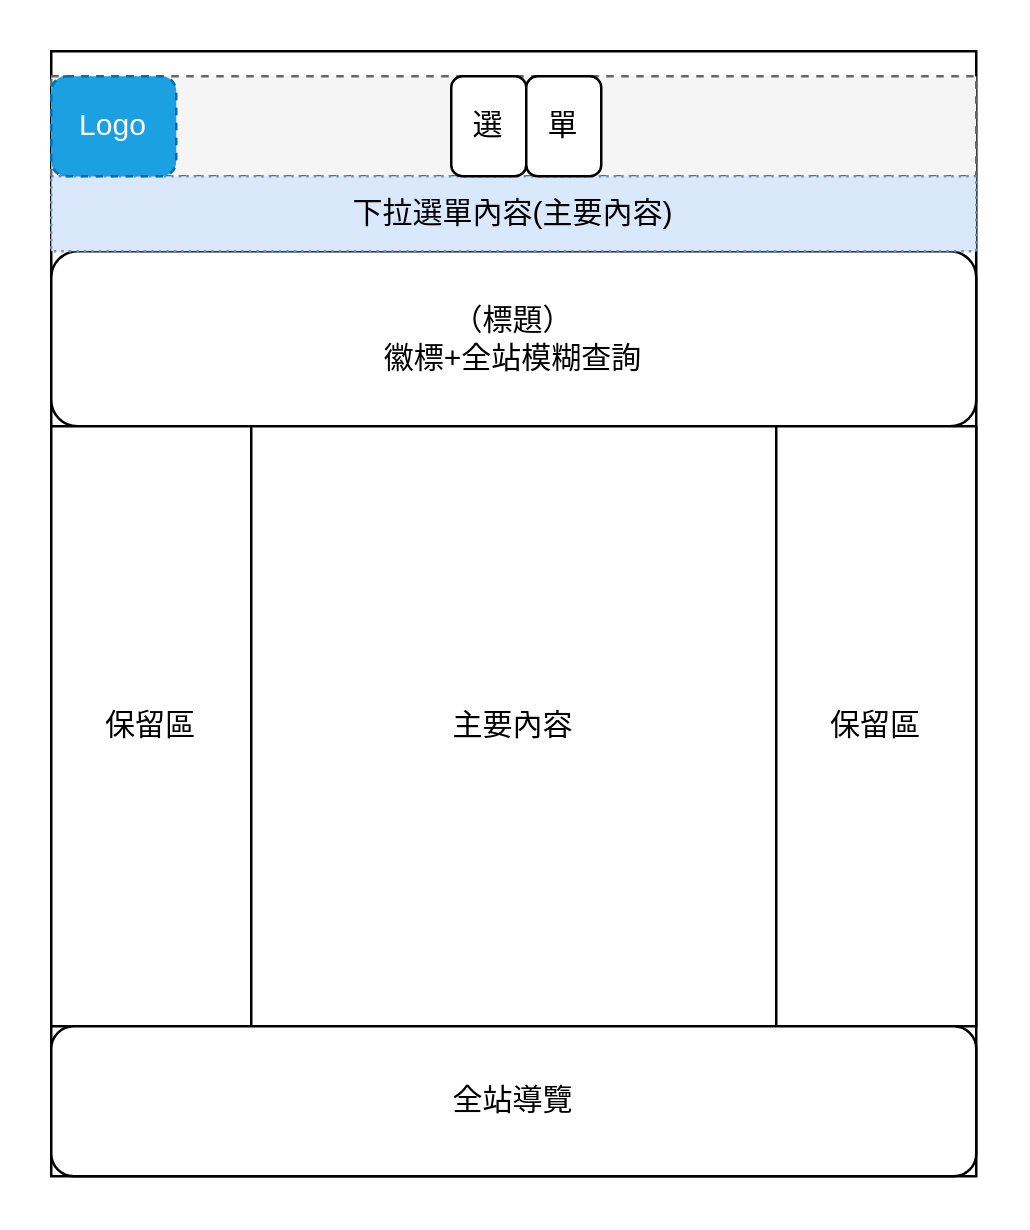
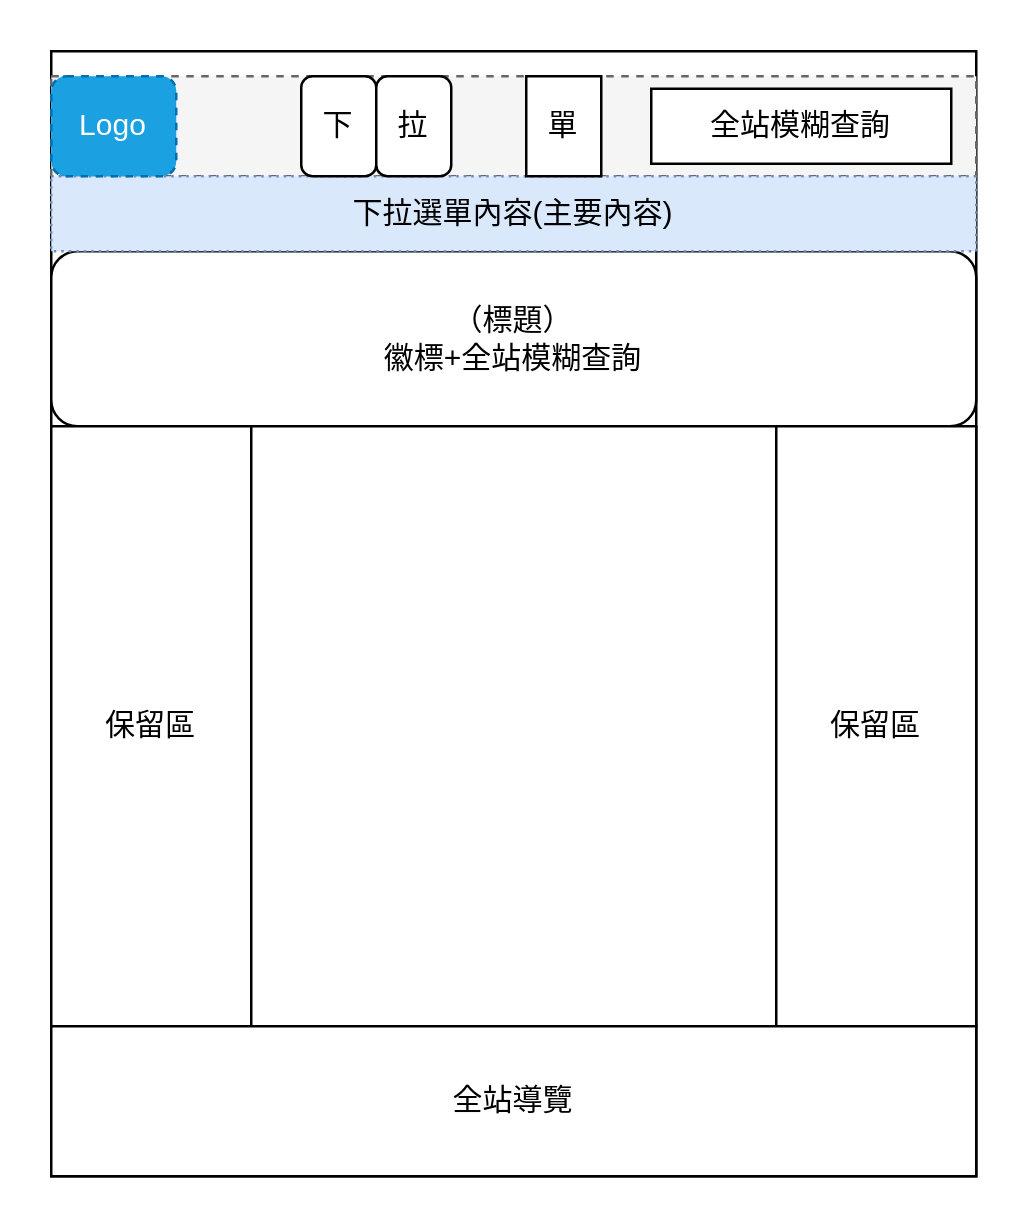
+ <mxCell id="7" value="下" style="rounded=1;whiteSpace=wrap;html=1;" vertex="1" parent="1"><mxGeometry x="120" y="30" width="30" height="40" as="geometry" /></mxCell>
+ <mxCell id="8" value="拉" style="rounded=1;whiteSpace=wrap;html=1;" vertex="1" parent="1"><mxGeometry x="150" y="30" width="30" height="40" as="geometry" /></mxCell>
- <mxCell id="9" value="選" style="rounded=1;whiteSpace=wrap;html=1;" vertex="1" parent="1"><mxGeometry x="180" y="30" width="30" height="40" as="geometry" /></mxCell>
- <mxCell id="10" value="單" style="rounded=1;whiteSpace=wrap;html=1;" vertex="1" parent="1"><mxGeometry x="210" y="30" width="30" height="40" as="geometry" /></mxCell>
+ <mxCell id="10" value="單" style="whiteSpace=wrap;html=1;rounded=0;" vertex="1" parent="1"><mxGeometry x="210" y="30" width="30" height="40" as="geometry" /></mxCell>
+ <mxCell id="11" value="全站模糊查詢" style="rounded=0;whiteSpace=wrap;html=1;" vertex="1" parent="1"><mxGeometry x="260" y="35" width="120" height="30" as="geometry" /></mxCell>
- <mxCell id="13" value="主要內容" style="rounded=0;whiteSpace=wrap;html=1;" vertex="1" parent="1"><mxGeometry x="100" y="170" width="210" height="240" as="geometry" /></mxCell>
- <mxCell id="15" value="全站導覽" style="whiteSpace=wrap;html=1;rounded=1;" vertex="1" parent="1"><mxGeometry y="410" width="370" height="60" as="geometry" x="20" /></mxCell>
+ <mxCell id="15" value="全站導覽" style="rounded=0;whiteSpace=wrap;html=1;" vertex="1" parent="1"><mxGeometry y="410" width="370" height="60" as="geometry" x="20" /></mxCell>
